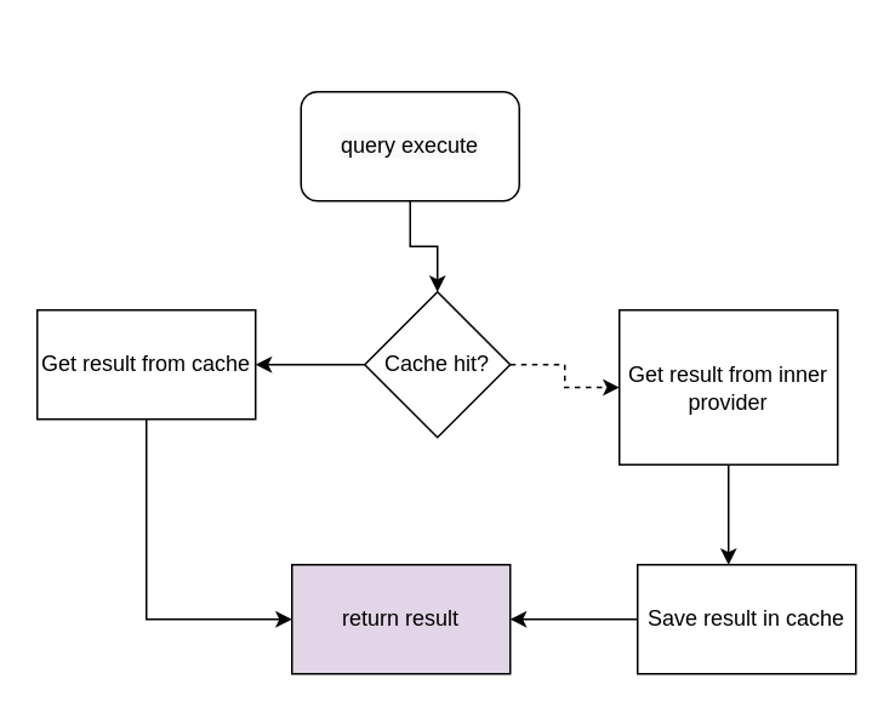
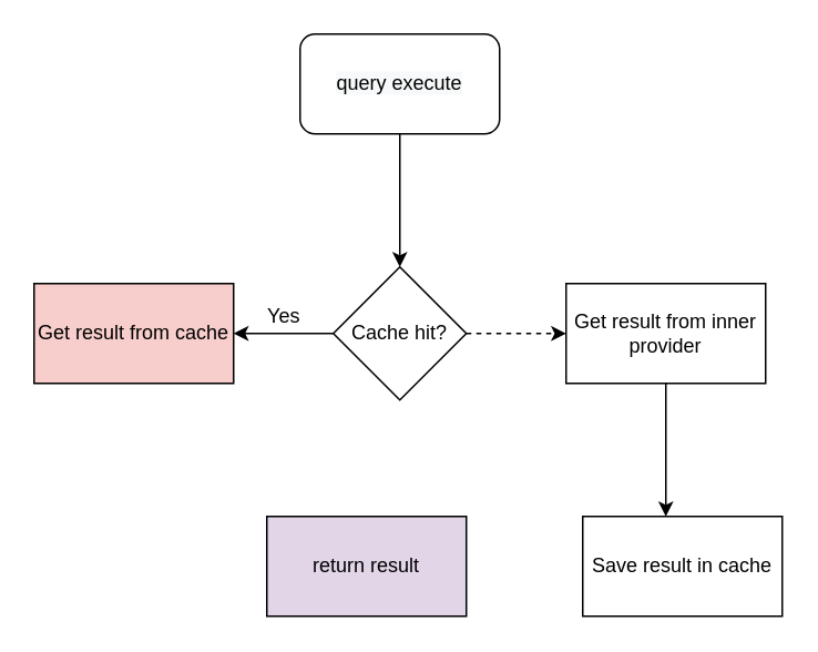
- <mxCell id="6" value="&#10;&#10;&lt;span style=&quot;color: rgb(0, 0, 0); font-family: helvetica; font-size: 12px; font-style: normal; font-weight: 400; letter-spacing: normal; text-align: center; text-indent: 0px; text-transform: none; word-spacing: 0px; background-color: rgb(248, 249, 250); display: inline; float: none;&quot;&gt;query execute&lt;/span&gt;&#10;&#10;" style="rounded=1;whiteSpace=wrap;html=1;" parent="1" vertex="1"><mxGeometry x="165" y="50" width="120" height="60" as="geometry" /></mxCell>
+ <mxCell id="6" value="&#10;&#10;&lt;span style=&quot;color: rgb(0, 0, 0); font-family: helvetica; font-size: 12px; font-style: normal; font-weight: 400; letter-spacing: normal; text-align: center; text-indent: 0px; text-transform: none; word-spacing: 0px; background-color: rgb(248, 249, 250); display: inline; float: none;&quot;&gt;query execute&lt;/span&gt;&#10;&#10;" style="rounded=1;whiteSpace=wrap;html=1;" parent="1" vertex="1"><mxGeometry x="180" y="20" width="120" height="60" as="geometry" /></mxCell>
+ <mxCell id="13" value="Yes" style="text;html=1;align=center;verticalAlign=middle;resizable=0;points=[];autosize=1;" parent="1" vertex="1"><mxGeometry x="150" y="180" width="40" height="20" as="geometry" /></mxCell>
- <mxCell id="10" value="Get result from cache" style="whiteSpace=wrap;html=1;" parent="1" vertex="1"><mxGeometry x="20" y="170" width="120" height="60" as="geometry" /></mxCell>
+ <mxCell id="10" value="Get result from cache" style="whiteSpace=wrap;html=1;fillColor=#f8cecc;" parent="1" vertex="1"><mxGeometry x="20" y="170" width="120" height="60" as="geometry" /></mxCell>
- <mxCell id="8" value="Get result from inner provider" style="whiteSpace=wrap;html=1;" parent="1" vertex="1"><mxGeometry x="340" y="170" width="120" height="85" as="geometry" /></mxCell>
+ <mxCell id="8" value="Get result from inner provider" style="whiteSpace=wrap;html=1;" parent="1" vertex="1"><mxGeometry x="340" y="170" width="120" height="60" as="geometry" /></mxCell>
- <mxCell id="9" value="" style="edgeStyle=orthogonalEdgeStyle;rounded=0;orthogonalLoop=1;jettySize=auto;html=1;" parent="1" source="10" target="14" edge="1"><mxGeometry relative="1" as="geometry"><mxPoint x="80" y="360" as="targetPoint" /><Array as="points"><mxPoint x="80" y="340" /></Array></mxGeometry></mxCell>
- <mxCell id="11" value="" style="edgeStyle=orthogonalEdgeStyle;rounded=0;orthogonalLoop=1;jettySize=auto;html=1;" parent="1" source="12" target="14" edge="1"><mxGeometry relative="1" as="geometry" /></mxCell>
